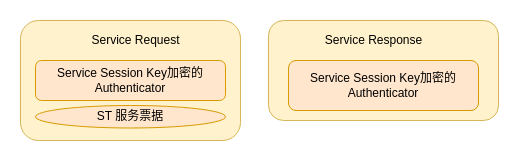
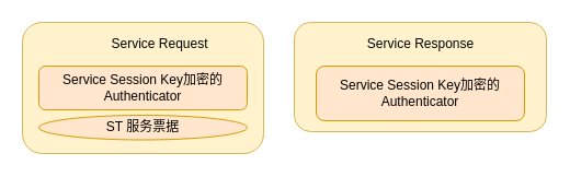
- <mxCell id="4" value="Service Request" style="text;html=1;align=center;verticalAlign=middle;resizable=0;points=[];autosize=1;" parent="1" vertex="1"><mxGeometry x="85" y="30" width="100" height="20" as="geometry" /></mxCell>
+ <mxCell id="4" value="Service Request" style="text;html=1;align=center;verticalAlign=middle;resizable=0;points=[];autosize=1;" parent="1" vertex="1"><mxGeometry x="95" y="30" width="100" height="20" as="geometry" /></mxCell>
- <mxCell id="5" value="Service Response" style="text;html=1;align=center;verticalAlign=middle;resizable=0;points=[];autosize=1;" parent="1" vertex="1"><mxGeometry x="318" y="30" width="110" height="20" as="geometry" /></mxCell>
+ <mxCell id="5" value="Service Response" style="text;html=1;align=center;verticalAlign=middle;resizable=0;points=[];autosize=1;" parent="1" vertex="1"><mxGeometry x="328" y="30" width="110" height="20" as="geometry" /></mxCell>
